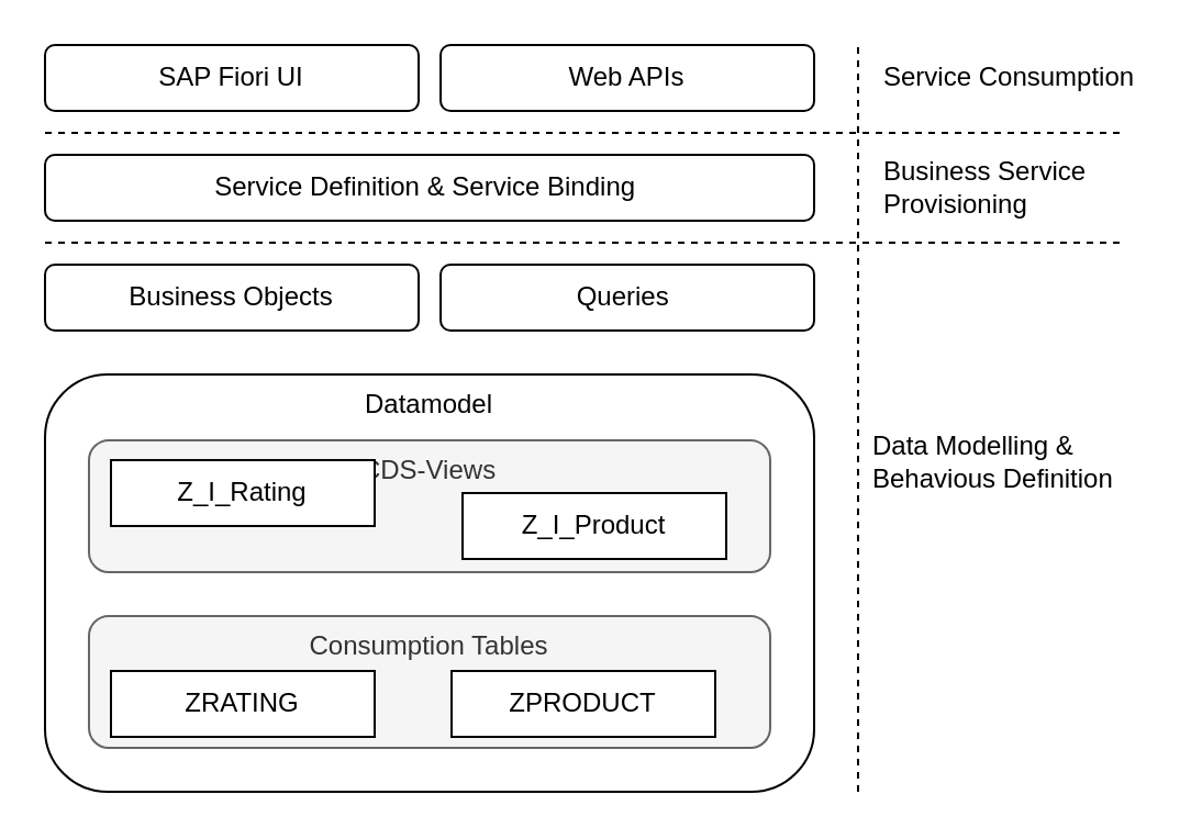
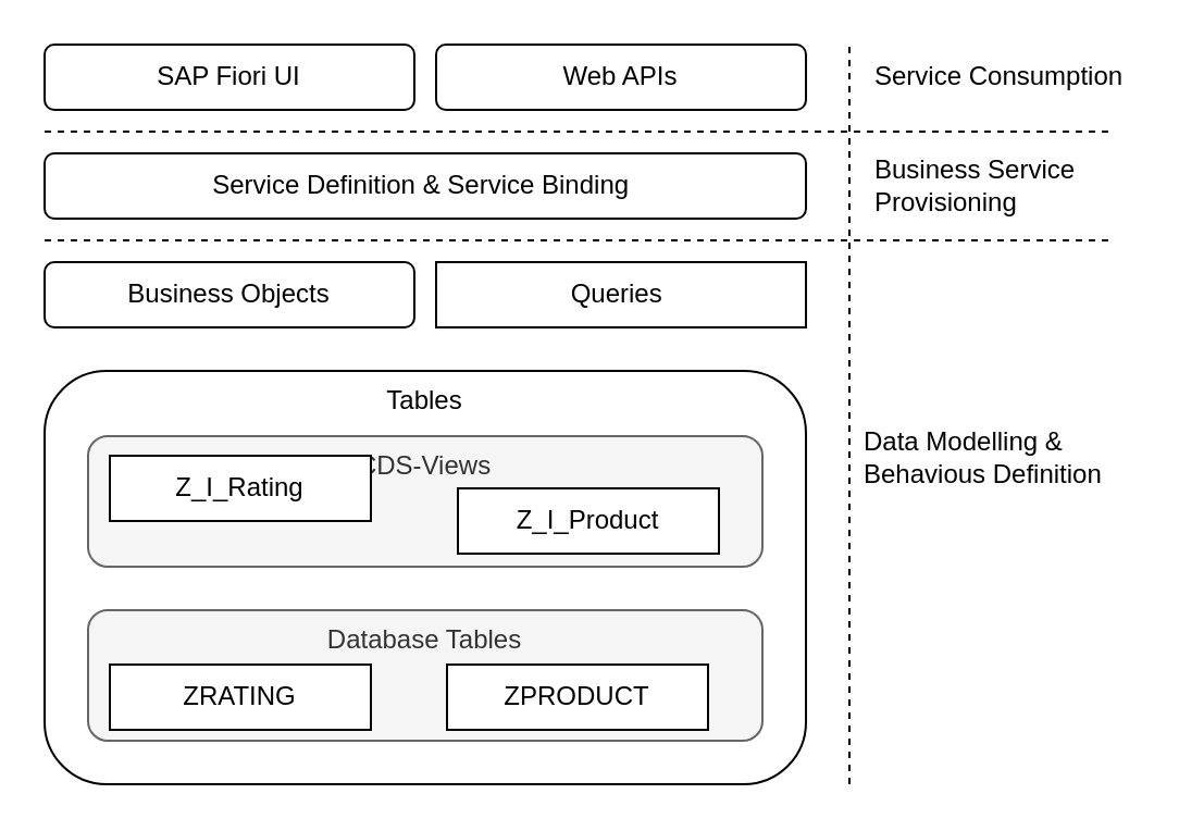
- <mxCell id="3" value="Queries&amp;nbsp;" style="rounded=1;whiteSpace=wrap;html=1;" parent="1" vertex="1"><mxGeometry x="200" y="120" width="170" height="30" as="geometry" /></mxCell>
+ <mxCell id="3" value="Queries&amp;nbsp;" style="whiteSpace=wrap;html=1;rounded=0;" parent="1" vertex="1"><mxGeometry x="200" y="120" width="170" height="30" as="geometry" /></mxCell>
- <mxCell id="14" value="Datamodel" style="rounded=1;whiteSpace=wrap;html=1;verticalAlign=top;" parent="13" vertex="1"><mxGeometry width="350" height="190" as="geometry" /></mxCell>
+ <mxCell id="14" value="Tables" style="rounded=1;whiteSpace=wrap;html=1;verticalAlign=top;" parent="13" vertex="1"><mxGeometry width="350" height="190" as="geometry" /></mxCell>
- <mxCell id="17" value="Consumption Tables" style="rounded=1;whiteSpace=wrap;html=1;verticalAlign=top;fillColor=#f5f5f5;fontColor=#333333;strokeColor=#666666;" vertex="1" parent="16"><mxGeometry width="310" height="60" as="geometry" /></mxCell>
+ <mxCell id="17" value="Database Tables" style="rounded=1;whiteSpace=wrap;html=1;verticalAlign=top;fillColor=#f5f5f5;fontColor=#333333;strokeColor=#666666;" vertex="1" parent="16"><mxGeometry width="310" height="60" as="geometry" /></mxCell>
